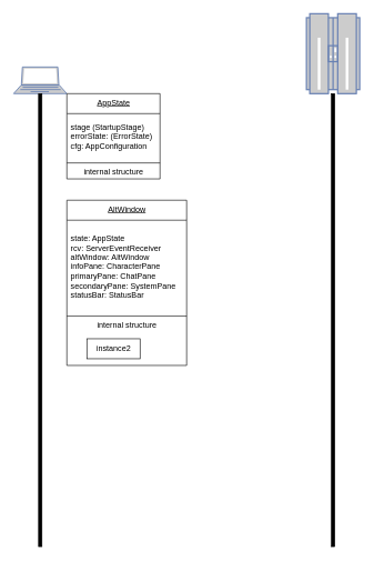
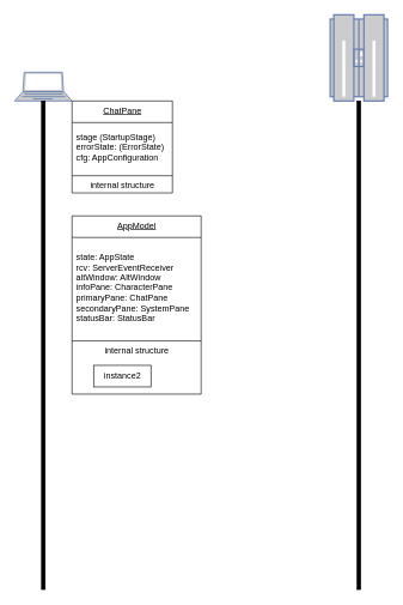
- <mxCell id="6" value="AppState" style="swimlane;fontStyle=4;align=center;verticalAlign=top;childLayout=stackLayout;horizontal=1;startSize=30;horizontalStack=0;resizeParent=1;resizeParentMax=0;resizeLast=0;collapsible=0;marginBottom=0;html=1;" vertex="1" parent="1"><mxGeometry x="100" y="140" width="140" height="128" as="geometry" /></mxCell>
+ <mxCell id="6" value="ChatPane" style="swimlane;fontStyle=4;align=center;verticalAlign=top;childLayout=stackLayout;horizontal=1;startSize=30;horizontalStack=0;resizeParent=1;resizeParentMax=0;resizeLast=0;collapsible=0;marginBottom=0;html=1;" vertex="1" parent="1"><mxGeometry x="100" y="140" width="140" height="128" as="geometry" /></mxCell>
- <mxCell id="10" value="AltWindow&lt;br&gt;" style="swimlane;fontStyle=4;align=center;verticalAlign=top;childLayout=stackLayout;horizontal=1;startSize=30;horizontalStack=0;resizeParent=1;resizeParentMax=0;resizeLast=0;collapsible=0;marginBottom=0;html=1;" vertex="1" parent="1"><mxGeometry x="100" y="300" width="180" height="248" as="geometry" /></mxCell>
+ <mxCell id="10" value="AppModel&lt;br&gt;" style="swimlane;fontStyle=4;align=center;verticalAlign=top;childLayout=stackLayout;horizontal=1;startSize=30;horizontalStack=0;resizeParent=1;resizeParentMax=0;resizeLast=0;collapsible=0;marginBottom=0;html=1;" vertex="1" parent="1"><mxGeometry x="100" y="300" width="180" height="248" as="geometry" /></mxCell>
